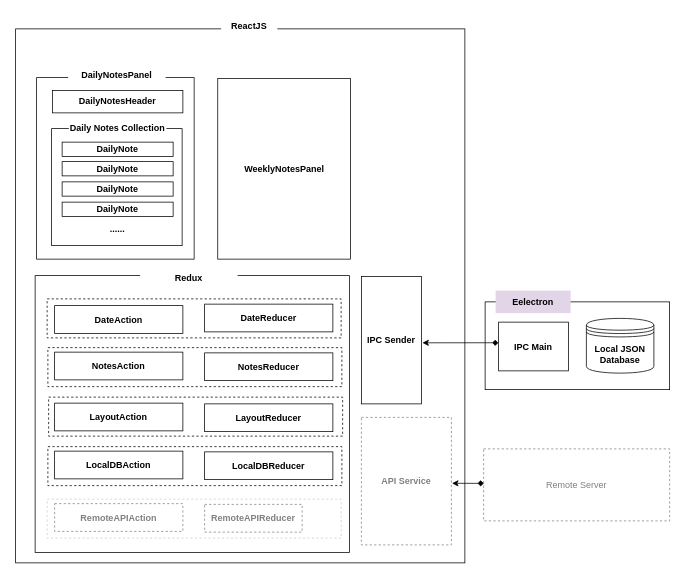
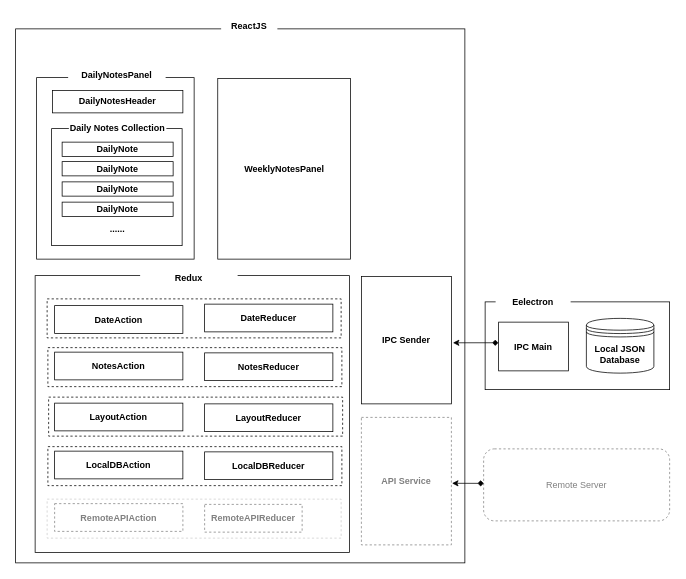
- <mxCell id="39" value="Eelectron" style="rounded=0;whiteSpace=wrap;html=1;strokeColor=none;fontStyle=1;fillColor=#e1d5e7;" vertex="1" parent="37"><mxGeometry x="14" width="100" height="30" as="geometry" /></mxCell>
+ <mxCell id="39" value="Eelectron" style="rounded=0;whiteSpace=wrap;html=1;strokeColor=none;fontStyle=1" vertex="1" parent="37"><mxGeometry x="14" width="100" height="30" as="geometry" /></mxCell>
- <mxCell id="35" value="IPC Sender" style="rounded=0;whiteSpace=wrap;html=1;fillColor=none;fontStyle=1" vertex="1" parent="1"><mxGeometry x="481" y="368" width="80" height="170" as="geometry" /></mxCell>
+ <mxCell id="35" value="IPC Sender" style="rounded=0;whiteSpace=wrap;html=1;fillColor=none;fontStyle=1" vertex="1" parent="1"><mxGeometry x="481" y="368" width="120" height="170" as="geometry" /></mxCell>
- <mxCell id="43" value="Remote Server" style="rounded=0;whiteSpace=wrap;html=1;dashed=1;strokeColor=#808080;fillColor=none;fontColor=#808080;" vertex="1" parent="1"><mxGeometry x="644" y="598" width="248" height="96" as="geometry" /></mxCell>
+ <mxCell id="43" value="Remote Server" style="whiteSpace=wrap;html=1;dashed=1;strokeColor=#808080;fillColor=none;fontColor=#808080;rounded=1;" vertex="1" parent="1"><mxGeometry x="644" y="598" width="248" height="96" as="geometry" /></mxCell>
